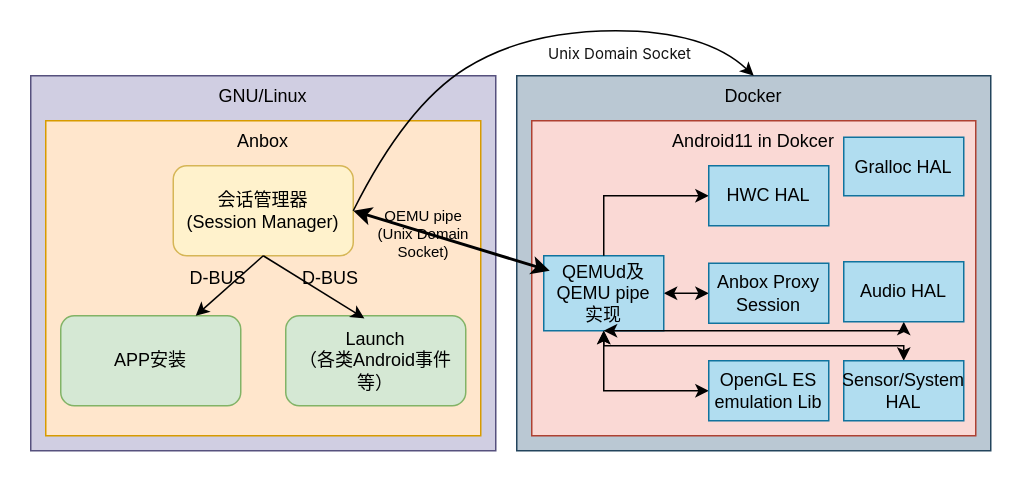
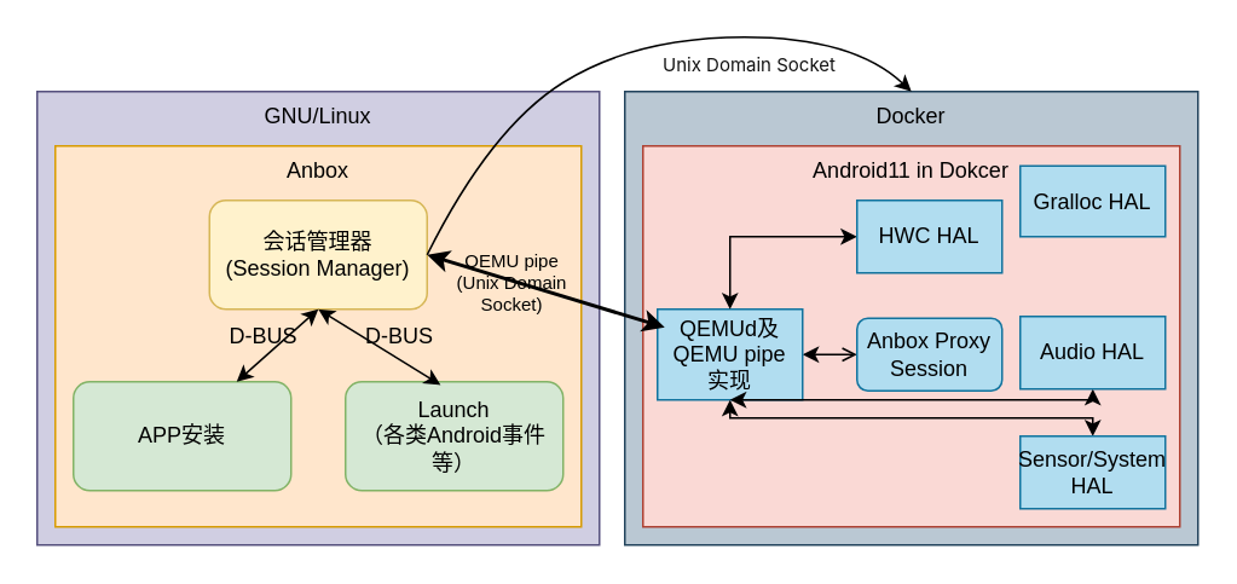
- <mxCell id="8" style="edgeStyle=orthogonalEdgeStyle;rounded=0;orthogonalLoop=1;jettySize=auto;html=1;fontSize=10;startArrow=classic;startFill=1;endArrow=none;endFill=1;strokeWidth=1;" edge="1" parent="1" source="9" target="6"><mxGeometry relative="1" as="geometry" /></mxCell>
+ <mxCell id="8" style="edgeStyle=orthogonalEdgeStyle;rounded=0;orthogonalLoop=1;jettySize=auto;html=1;fontSize=10;startArrow=classic;startFill=1;endArrow=classic;endFill=1;strokeWidth=1;" edge="1" parent="1" source="9" target="6"><mxGeometry relative="1" as="geometry" /></mxCell>
- <mxCell id="19" value="" style="endArrow=none;startArrow=classic;html=1;rounded=0;strokeWidth=1;exitX=0.437;exitY=0.03;exitDx=0;exitDy=0;exitPerimeter=0;entryX=0.5;entryY=1;entryDx=0;entryDy=0;" edge="1" parent="1" source="16" target="14"><mxGeometry width="50" height="50" relative="1" as="geometry"><mxPoint x="320" y="190" as="sourcePoint" /><mxPoint x="370" y="140" as="targetPoint" /></mxGeometry></mxCell>
+ <mxCell id="19" value="" style="endArrow=classic;startArrow=classic;html=1;rounded=0;strokeWidth=1;exitX=0.437;exitY=0.03;exitDx=0;exitDy=0;exitPerimeter=0;entryX=0.5;entryY=1;entryDx=0;entryDy=0;" edge="1" parent="1" source="16" target="14"><mxGeometry width="50" height="50" relative="1" as="geometry"><mxPoint x="320" y="190" as="sourcePoint" /><mxPoint x="370" y="140" as="targetPoint" /></mxGeometry></mxCell>
- <mxCell id="17" value="" style="endArrow=none;startArrow=classic;html=1;rounded=0;strokeWidth=1;exitX=0.75;exitY=0;exitDx=0;exitDy=0;entryX=0.5;entryY=1;entryDx=0;entryDy=0;" edge="1" parent="1" source="15" target="14"><mxGeometry width="50" height="50" relative="1" as="geometry"><mxPoint x="320" y="190" as="sourcePoint" /><mxPoint x="370" y="140" as="targetPoint" /></mxGeometry></mxCell>
+ <mxCell id="17" value="" style="endArrow=classic;startArrow=classic;html=1;rounded=0;strokeWidth=1;exitX=0.75;exitY=0;exitDx=0;exitDy=0;entryX=0.5;entryY=1;entryDx=0;entryDy=0;" edge="1" parent="1" source="15" target="14"><mxGeometry width="50" height="50" relative="1" as="geometry"><mxPoint x="320" y="190" as="sourcePoint" /><mxPoint x="370" y="140" as="targetPoint" /></mxGeometry></mxCell>
- <mxCell id="5" style="edgeStyle=orthogonalEdgeStyle;rounded=0;orthogonalLoop=1;jettySize=auto;html=1;fontSize=10;startArrow=classic;startFill=1;endArrow=classic;endFill=1;strokeWidth=1;" edge="1" parent="1" source="6" target="12"><mxGeometry relative="1" as="geometry" /></mxCell>
+ <mxCell id="5" style="edgeStyle=orthogonalEdgeStyle;rounded=0;orthogonalLoop=1;jettySize=auto;html=1;fontSize=10;startArrow=classic;startFill=1;endArrow=open;endFill=1;strokeWidth=1;" edge="1" parent="1" source="6" target="12"><mxGeometry relative="1" as="geometry" /></mxCell>
- <mxCell id="12" value="Anbox Proxy Session" style="rounded=0;whiteSpace=wrap;html=1;fillColor=#b1ddf0;strokeColor=#10739e;" vertex="1" parent="1"><mxGeometry x="472" y="175" width="80" height="40" as="geometry" /></mxCell>
+ <mxCell id="12" value="Anbox Proxy Session" style="whiteSpace=wrap;html=1;fillColor=#b1ddf0;strokeColor=#10739e;rounded=1;" vertex="1" parent="1"><mxGeometry x="472" y="175" width="80" height="40" as="geometry" /></mxCell>
- <mxCell id="10" style="edgeStyle=orthogonalEdgeStyle;rounded=0;orthogonalLoop=1;jettySize=auto;html=1;entryX=0.5;entryY=1;entryDx=0;entryDy=0;fontSize=10;startArrow=classic;startFill=1;endArrow=classic;endFill=1;strokeWidth=1;" edge="1" parent="1" source="11" target="6"><mxGeometry relative="1" as="geometry" /></mxCell>
- <mxCell id="11" value="OpenGL ES&lt;br&gt;emulation Lib" style="rounded=0;whiteSpace=wrap;html=1;fillColor=#b1ddf0;strokeColor=#10739e;" vertex="1" parent="1"><mxGeometry x="472" y="240" width="80" height="40" as="geometry" /></mxCell>
